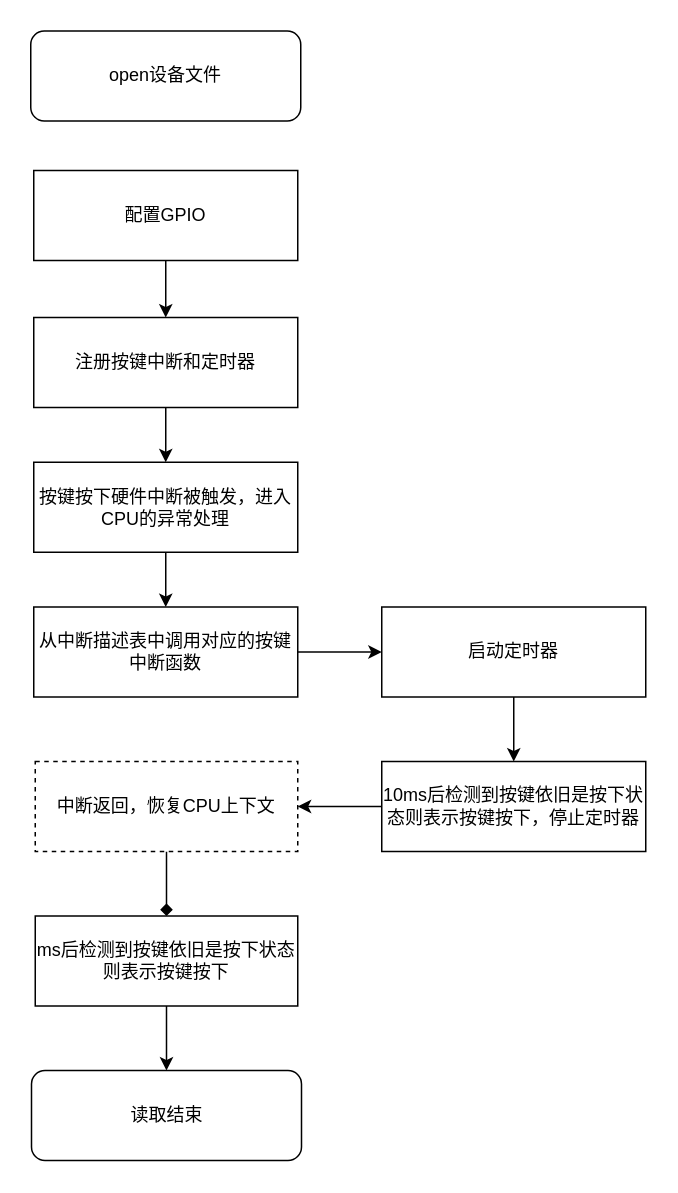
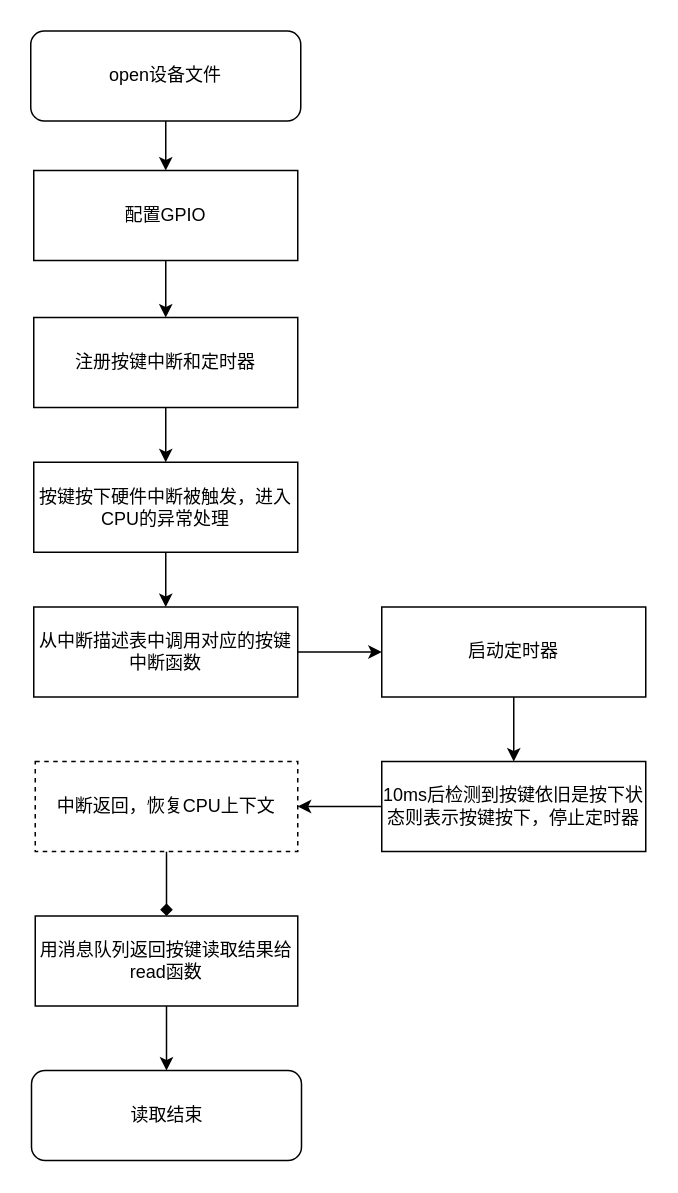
+ <mxCell id="2" value="" style="edgeStyle=orthogonalEdgeStyle;rounded=0;orthogonalLoop=1;jettySize=auto;html=1;" parent="1" source="3" target="5" edge="1"><mxGeometry relative="1" as="geometry" /></mxCell>
- <mxCell id="19" value="ms后检测到按键依旧是按下状态则表示按键按下" style="rounded=0;whiteSpace=wrap;html=1;" vertex="1" parent="1"><mxGeometry x="23" y="610" width="175" height="60" as="geometry" /></mxCell>
+ <mxCell id="19" value="用消息队列返回按键读取结果给read函数" style="rounded=0;whiteSpace=wrap;html=1;" vertex="1" parent="1"><mxGeometry x="23" y="610" width="175" height="60" as="geometry" /></mxCell>
